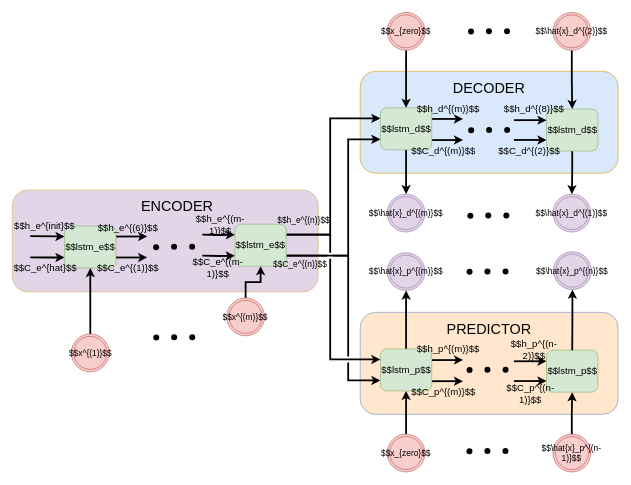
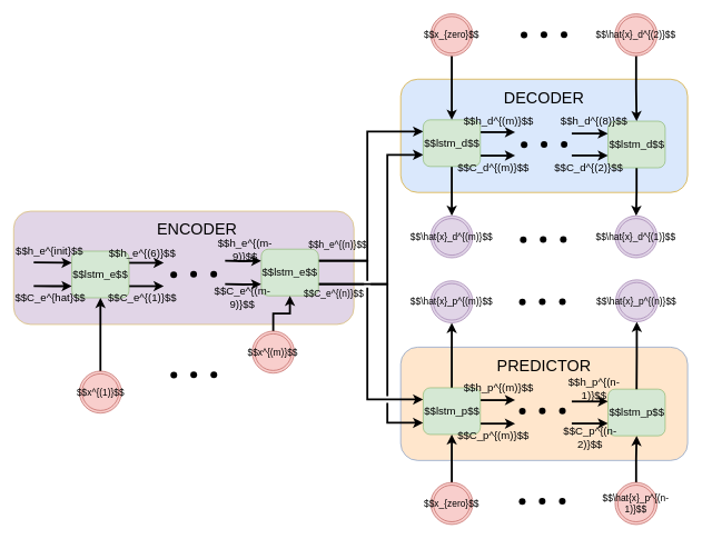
- <mxCell id="22" value="$$h_e^{(m-1)}$$" style="text;html=1;strokeColor=none;fillColor=none;align=center;verticalAlign=middle;whiteSpace=wrap;rounded=0;fontSize=16;" parent="1" vertex="1"><mxGeometry x="336.81" y="358" width="60" height="30" as="geometry" /></mxCell>
+ <mxCell id="22" value="$$h_e^{(m-9)}$$" style="text;html=1;strokeColor=none;fillColor=none;align=center;verticalAlign=middle;whiteSpace=wrap;rounded=0;fontSize=16;" parent="1" vertex="1"><mxGeometry x="336.81" y="358" width="60" height="30" as="geometry" /></mxCell>
- <mxCell id="21" value="$$C_e^{(m-1)}$$" style="text;html=1;strokeColor=none;fillColor=none;align=center;verticalAlign=middle;whiteSpace=wrap;rounded=0;fontSize=16;" parent="1" vertex="1"><mxGeometry x="332.81" y="430" width="60" height="30" as="geometry" /></mxCell>
+ <mxCell id="21" value="$$C_e^{(m-9)}$$" style="text;html=1;strokeColor=none;fillColor=none;align=center;verticalAlign=middle;whiteSpace=wrap;rounded=0;fontSize=16;" parent="1" vertex="1"><mxGeometry x="332.81" y="430" width="60" height="30" as="geometry" /></mxCell>
- <mxCell id="54" value="$$h_p^{(n-2)}$$" style="text;html=1;strokeColor=none;fillColor=none;align=center;verticalAlign=middle;whiteSpace=wrap;rounded=0;fontSize=16;" parent="1" vertex="1"><mxGeometry x="860.32" y="567" width="60" height="30" as="geometry" /></mxCell>
+ <mxCell id="54" value="$$h_p^{(n-1)}$$" style="text;html=1;strokeColor=none;fillColor=none;align=center;verticalAlign=middle;whiteSpace=wrap;rounded=0;fontSize=16;" parent="1" vertex="1"><mxGeometry x="860.32" y="567" width="60" height="30" as="geometry" /></mxCell>
- <mxCell id="62" value="$$C_p^{(n-1)}$$" style="text;html=1;strokeColor=none;fillColor=none;align=center;verticalAlign=middle;whiteSpace=wrap;rounded=0;fontSize=16;" parent="1" vertex="1"><mxGeometry x="853.69" y="641" width="60" height="30" as="geometry" /></mxCell>
+ <mxCell id="62" value="$$C_p^{(n-2)}$$" style="text;html=1;strokeColor=none;fillColor=none;align=center;verticalAlign=middle;whiteSpace=wrap;rounded=0;fontSize=16;" parent="1" vertex="1"><mxGeometry x="853.69" y="641" width="60" height="30" as="geometry" /></mxCell>
